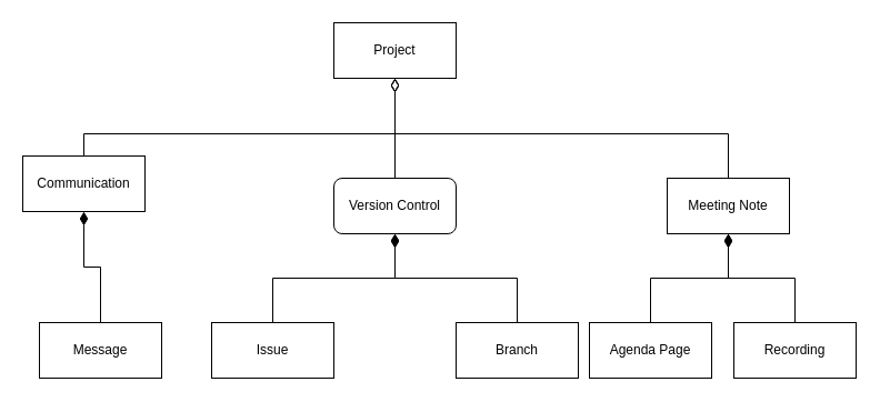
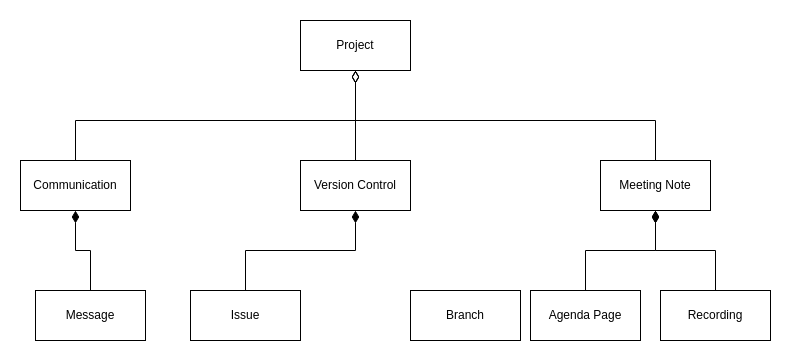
- <mxCell id="4" value="Communication" style="html=1;whiteSpace=wrap;" vertex="1" parent="1"><mxGeometry x="20" y="140" width="110" height="50" as="geometry" /></mxCell>
+ <mxCell id="4" value="Communication" style="html=1;whiteSpace=wrap;" vertex="1" parent="1"><mxGeometry x="20" y="160" width="110" height="50" as="geometry" /></mxCell>
- <mxCell id="6" value="Version Control" style="html=1;whiteSpace=wrap;rounded=1;" vertex="1" parent="1"><mxGeometry x="300" y="160" width="110" height="50" as="geometry" /></mxCell>
+ <mxCell id="6" value="Version Control" style="html=1;whiteSpace=wrap;" vertex="1" parent="1"><mxGeometry x="300" y="160" width="110" height="50" as="geometry" /></mxCell>
- <mxCell id="13" style="edgeStyle=orthogonalEdgeStyle;rounded=0;orthogonalLoop=1;jettySize=auto;html=1;endArrow=diamondThin;endFill=1;endSize=10;" edge="1" parent="1" source="14" target="6"><mxGeometry relative="1" as="geometry" /></mxCell>
